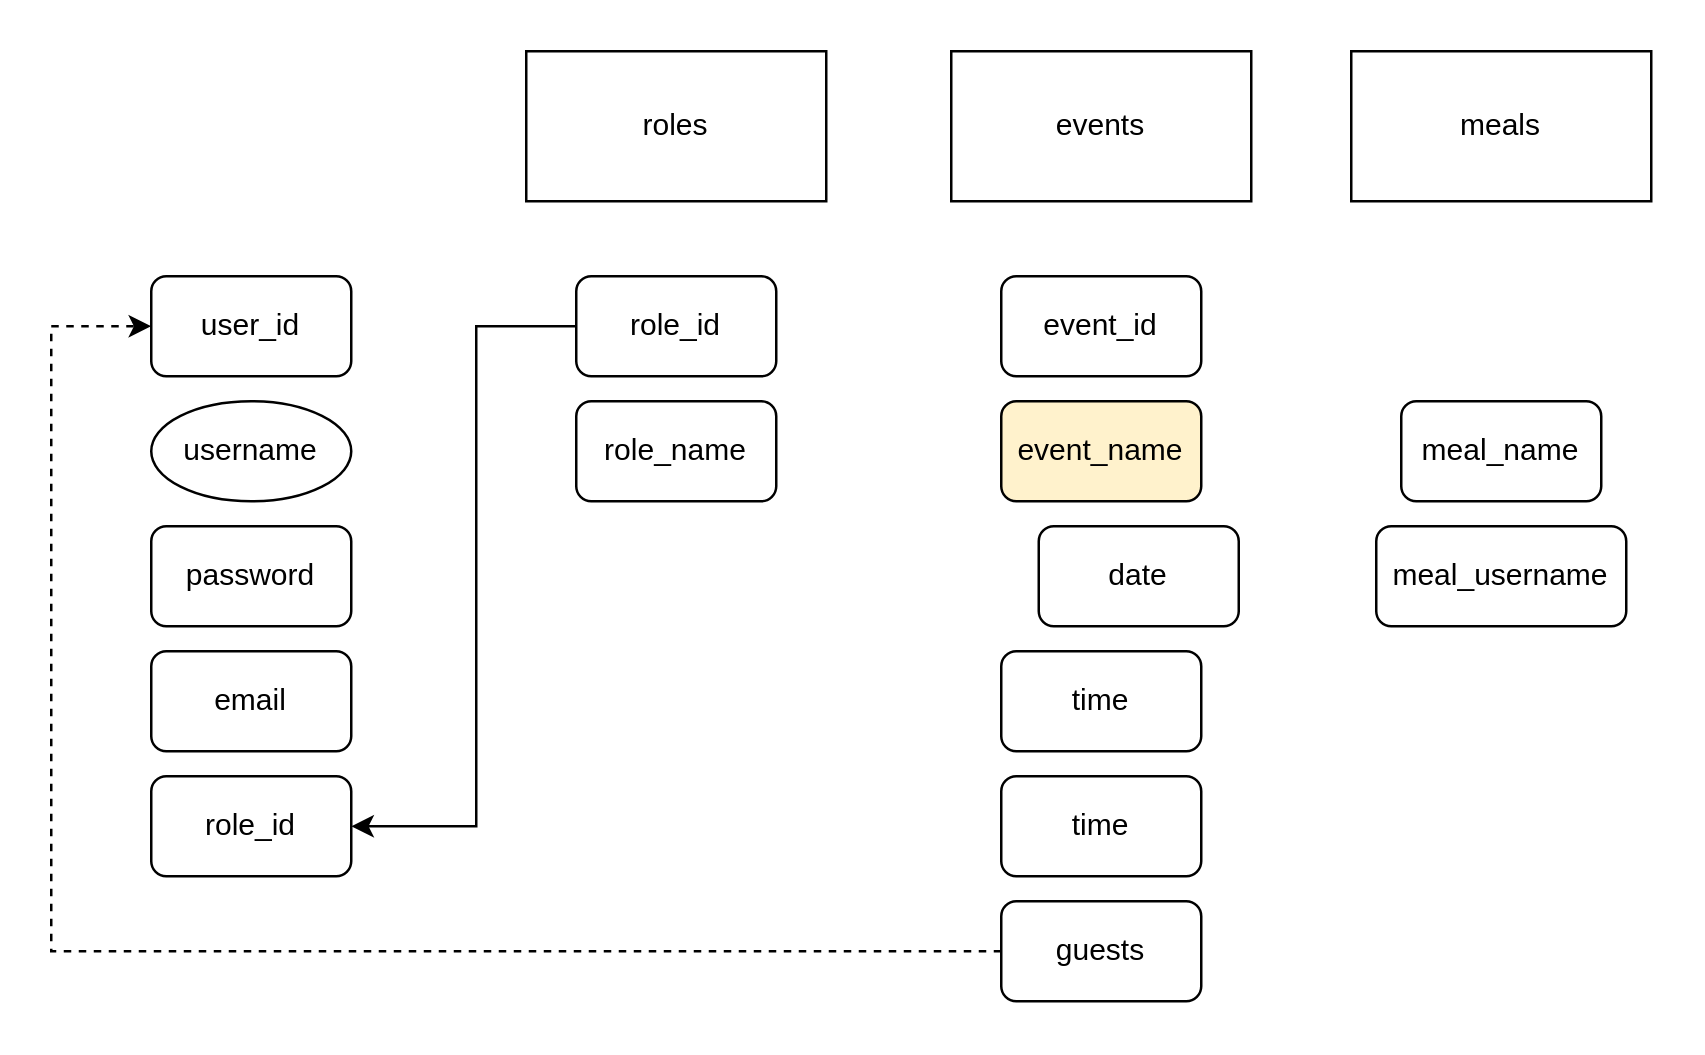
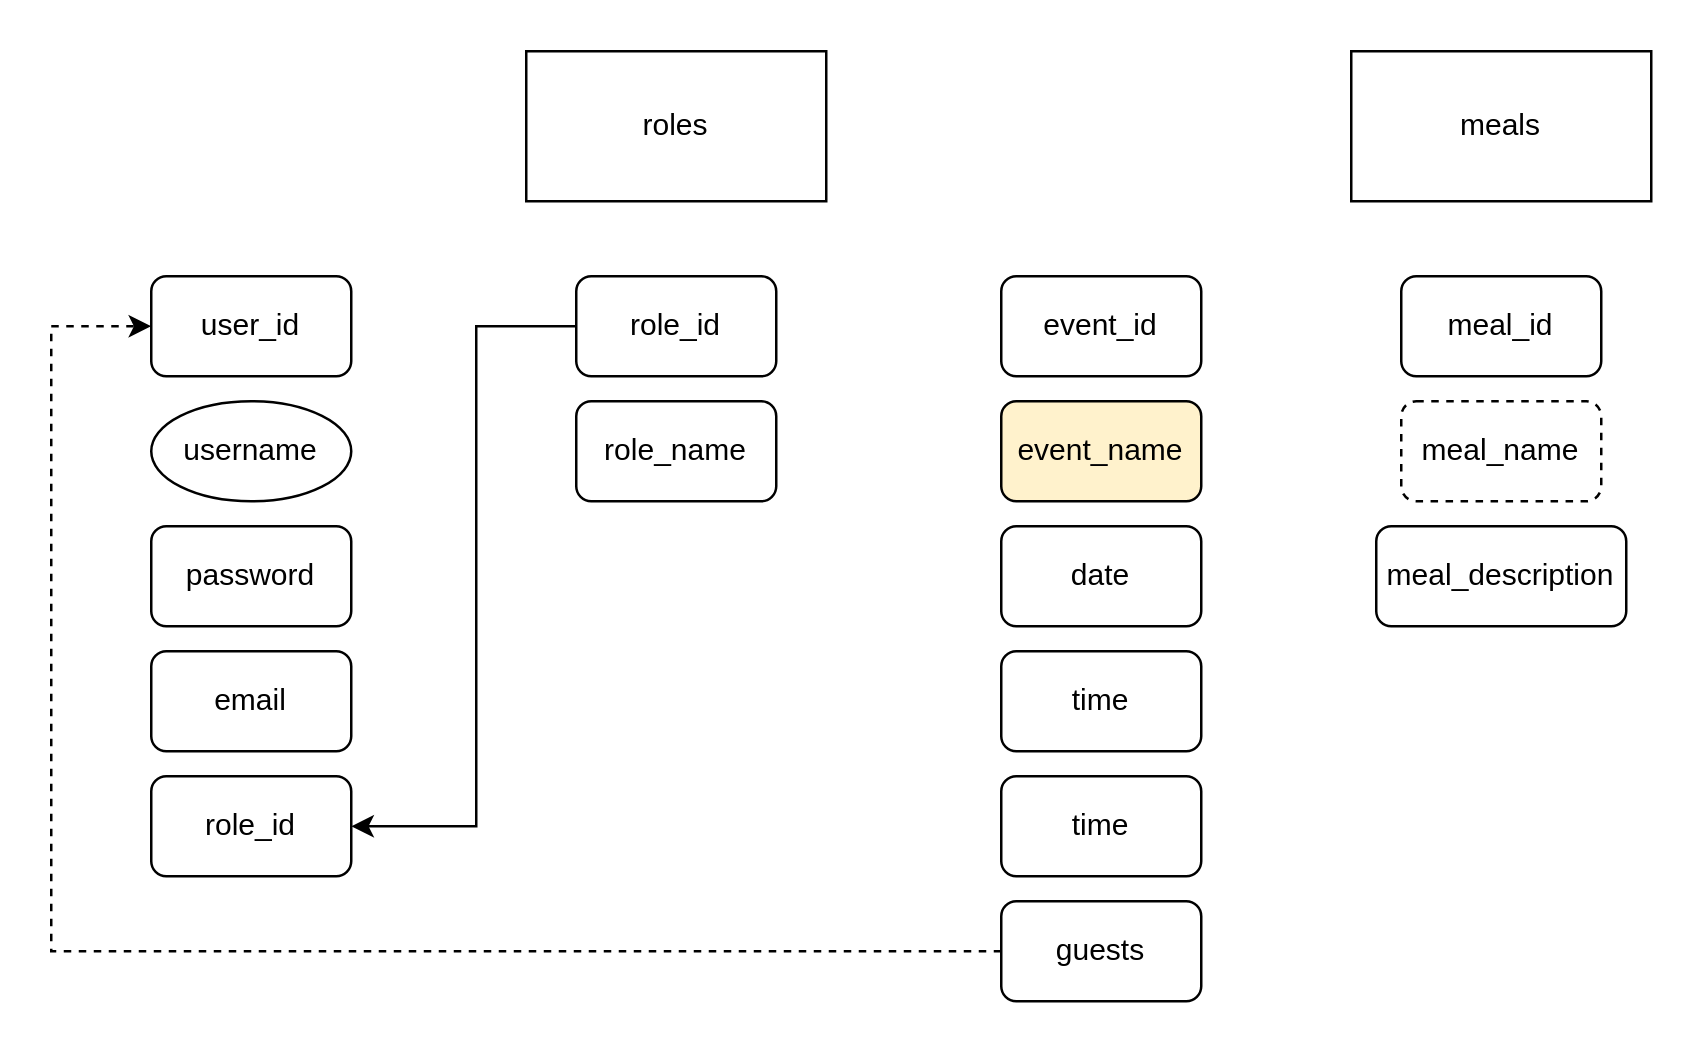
- <mxCell id="3" value="events" style="whiteSpace=wrap;html=1;" vertex="1" parent="1"><mxGeometry x="380" y="20" width="120" height="60" as="geometry" /></mxCell>
+ <mxCell id="19" value="meal_id" style="rounded=1;whiteSpace=wrap;html=1;" vertex="1" parent="1"><mxGeometry x="560" y="110" width="80" height="40" as="geometry" /></mxCell>
- <mxCell id="20" value="meal_name" style="rounded=1;whiteSpace=wrap;html=1;" vertex="1" parent="1"><mxGeometry x="560" y="160" width="80" height="40" as="geometry" /></mxCell>
+ <mxCell id="20" value="meal_name" style="rounded=1;whiteSpace=wrap;html=1;dashed=1;" vertex="1" parent="1"><mxGeometry x="560" y="160" width="80" height="40" as="geometry" /></mxCell>
- <mxCell id="16" value="date" style="rounded=1;whiteSpace=wrap;html=1;" vertex="1" parent="1"><mxGeometry x="415" y="210" width="80" height="40" as="geometry" /></mxCell>
+ <mxCell id="16" value="date" style="rounded=1;whiteSpace=wrap;html=1;" vertex="1" parent="1"><mxGeometry x="400" y="210" width="80" height="40" as="geometry" /></mxCell>
- <mxCell id="21" value="meal_username" style="rounded=1;whiteSpace=wrap;html=1;" vertex="1" parent="1"><mxGeometry x="550" y="210" width="100" height="40" as="geometry" /></mxCell>
+ <mxCell id="21" value="meal_description" style="rounded=1;whiteSpace=wrap;html=1;" vertex="1" parent="1"><mxGeometry x="550" y="210" width="100" height="40" as="geometry" /></mxCell>
